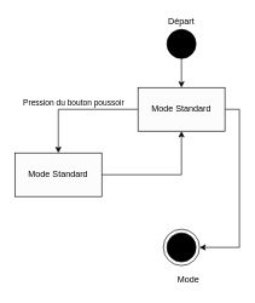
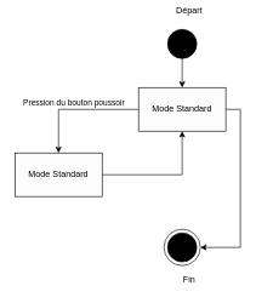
- <mxCell id="13" value="Départ" style="text;html=1;strokeColor=none;fillColor=none;align=center;verticalAlign=middle;whiteSpace=wrap;rounded=0;" vertex="1" parent="1"><mxGeometry x="230" y="20" width="40" height="20" as="geometry" /></mxCell>
+ <mxCell id="13" value="Départ" style="text;html=1;strokeColor=none;fillColor=none;align=center;verticalAlign=middle;whiteSpace=wrap;rounded=0;" vertex="1" parent="1"><mxGeometry x="240" y="5" width="40" height="20" as="geometry" /></mxCell>
- <mxCell id="14" value="Mode" style="text;html=1;strokeColor=none;fillColor=none;align=center;verticalAlign=middle;whiteSpace=wrap;rounded=0;" vertex="1" parent="1"><mxGeometry x="240" y="375" width="40" height="20" as="geometry" /></mxCell>
+ <mxCell id="14" value="Fin" style="text;html=1;strokeColor=none;fillColor=none;align=center;verticalAlign=middle;whiteSpace=wrap;rounded=0;" vertex="1" parent="1"><mxGeometry x="240" y="375" width="40" height="20" as="geometry" /></mxCell>
